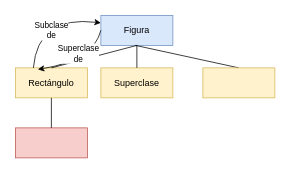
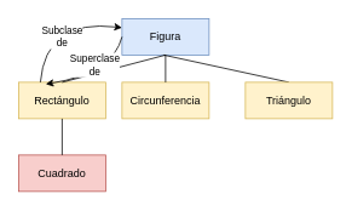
- <mxCell id="7" value="Superclase" style="text;html=1;strokeColor=none;fillColor=none;align=center;verticalAlign=middle;whiteSpace=wrap;rounded=0;" vertex="1" parent="1"><mxGeometry x="136" y="101.25" width="92" height="17.5" as="geometry" /></mxCell>
+ <mxCell id="7" value="Circunferencia" style="text;html=1;strokeColor=none;fillColor=none;align=center;verticalAlign=middle;whiteSpace=wrap;rounded=0;" vertex="1" parent="1"><mxGeometry x="136" y="101.25" width="92" height="17.5" as="geometry" /></mxCell>
+ <mxCell id="12" value="Triángulo" style="text;html=1;strokeColor=none;fillColor=none;align=center;verticalAlign=middle;whiteSpace=wrap;rounded=0;" vertex="1" parent="1"><mxGeometry x="272" y="101.25" width="92" height="17.5" as="geometry" /></mxCell>
+ <mxCell id="14" value="Cuadrado" style="text;html=1;strokeColor=none;fillColor=none;align=center;verticalAlign=middle;whiteSpace=wrap;rounded=0;" vertex="1" parent="1"><mxGeometry x="22" y="181.25" width="92" height="17.5" as="geometry" /></mxCell>
